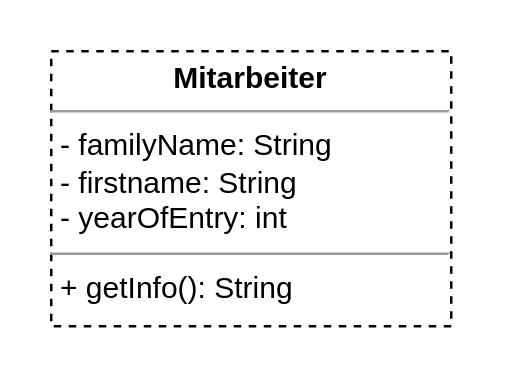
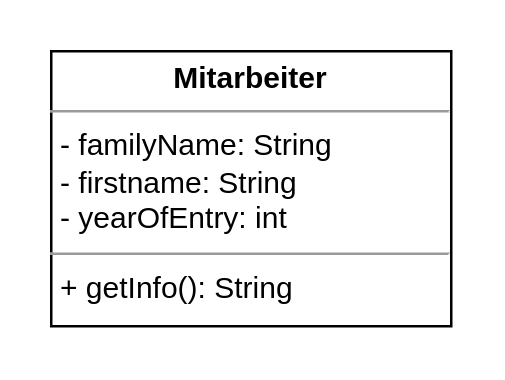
- <mxCell id="2" value="&lt;p style=&quot;margin: 0px ; margin-top: 4px ; text-align: center&quot;&gt;&lt;b&gt;Mitarbeiter&lt;/b&gt;&lt;/p&gt;&lt;hr size=&quot;1&quot;&gt;&lt;p style=&quot;margin: 0px ; margin-left: 4px&quot;&gt;- familyName: String&lt;/p&gt;&lt;p style=&quot;margin: 0px ; margin-left: 4px&quot;&gt;- firstname: String&lt;br&gt;&lt;/p&gt;&lt;p style=&quot;margin: 0px ; margin-left: 4px&quot;&gt;- yearOfEntry: int&lt;/p&gt;&lt;hr size=&quot;1&quot;&gt;&lt;p style=&quot;margin: 0px ; margin-left: 4px&quot;&gt;+ getInfo(): String&lt;/p&gt;" style="verticalAlign=top;align=left;overflow=fill;fontSize=12;fontFamily=Helvetica;html=1;dashed=1;" vertex="1" parent="1"><mxGeometry x="20" y="20" width="160" height="110" as="geometry" /></mxCell>
+ <mxCell id="2" value="&lt;p style=&quot;margin: 0px ; margin-top: 4px ; text-align: center&quot;&gt;&lt;b&gt;Mitarbeiter&lt;/b&gt;&lt;/p&gt;&lt;hr size=&quot;1&quot;&gt;&lt;p style=&quot;margin: 0px ; margin-left: 4px&quot;&gt;- familyName: String&lt;/p&gt;&lt;p style=&quot;margin: 0px ; margin-left: 4px&quot;&gt;- firstname: String&lt;br&gt;&lt;/p&gt;&lt;p style=&quot;margin: 0px ; margin-left: 4px&quot;&gt;- yearOfEntry: int&lt;/p&gt;&lt;hr size=&quot;1&quot;&gt;&lt;p style=&quot;margin: 0px ; margin-left: 4px&quot;&gt;+ getInfo(): String&lt;/p&gt;" style="verticalAlign=top;align=left;overflow=fill;fontSize=12;fontFamily=Helvetica;html=1;" vertex="1" parent="1"><mxGeometry x="20" y="20" width="160" height="110" as="geometry" /></mxCell>
